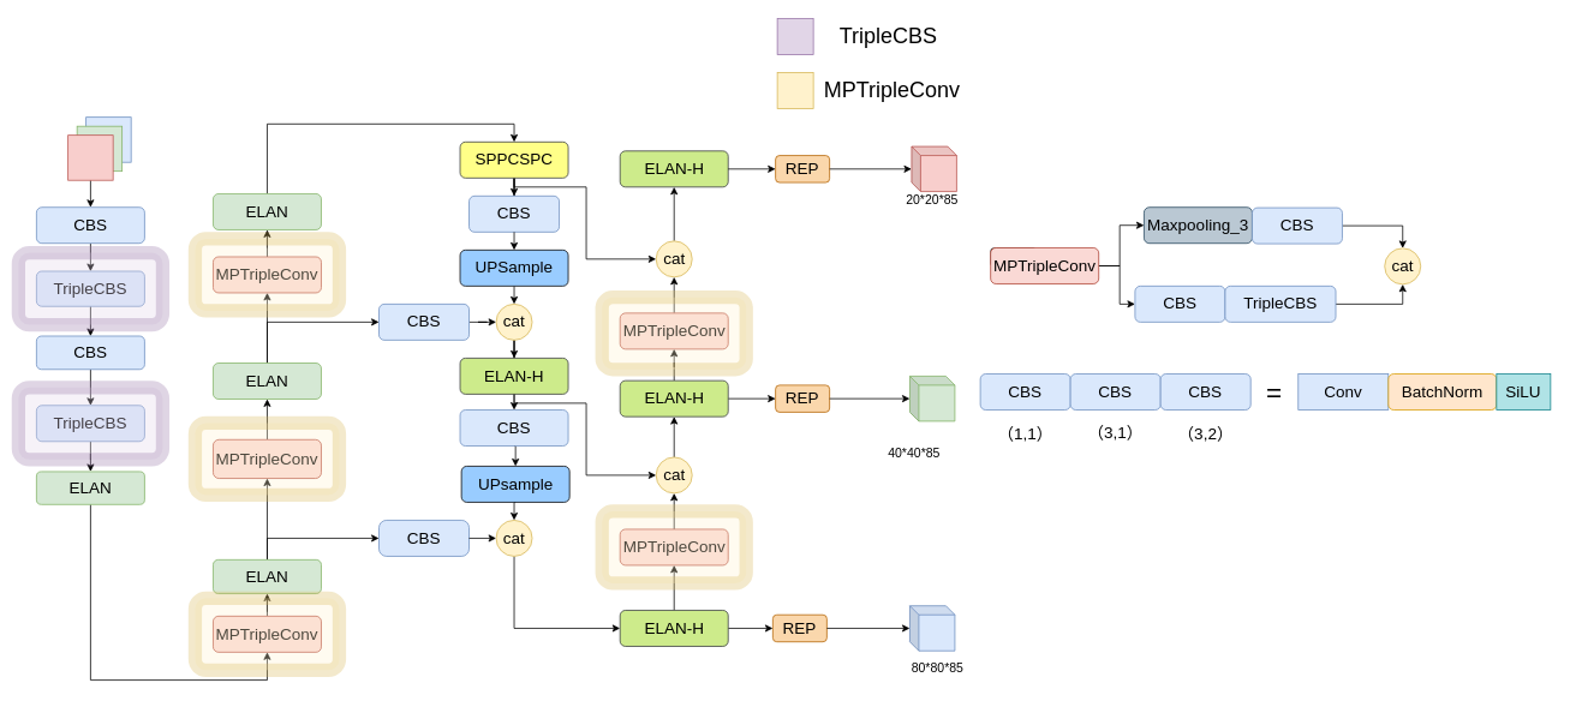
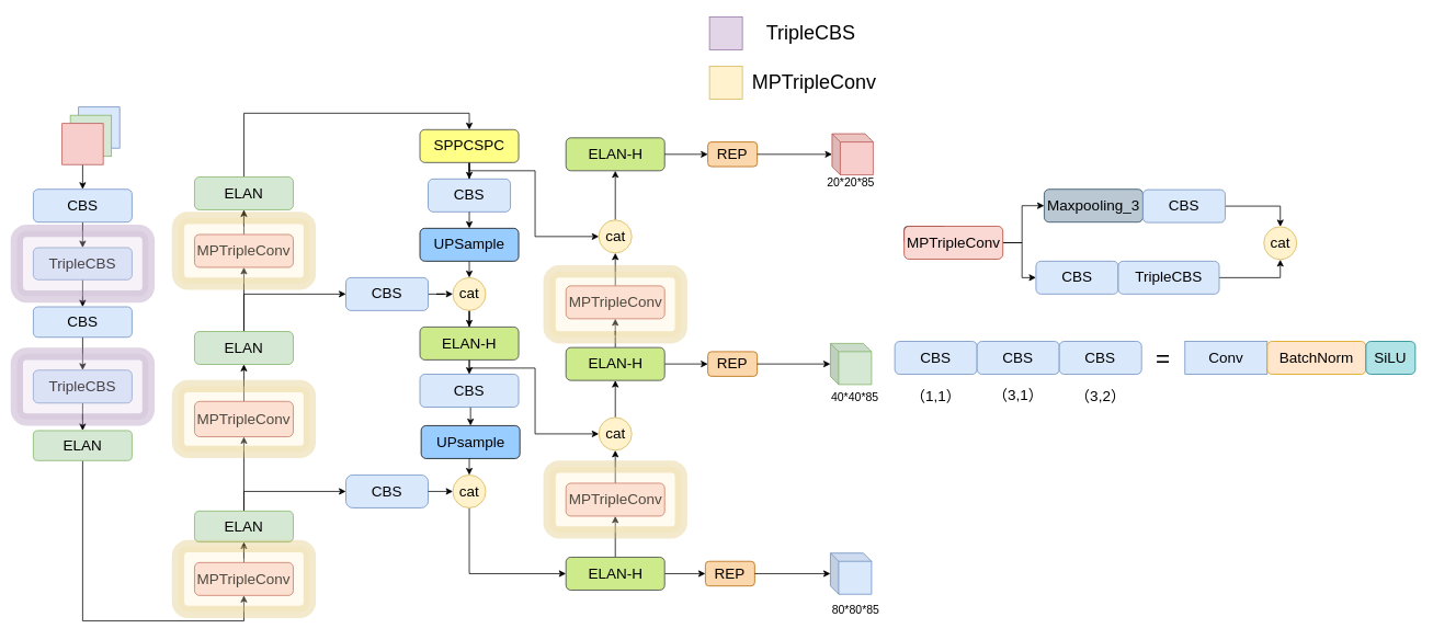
- <mxCell id="86" value="SiLU" style="whiteSpace=wrap;html=1;fillColor=#b0e3e6;strokeColor=#0e8088;fontSize=18;rounded=0;" parent="1" vertex="1"><mxGeometry x="1660" y="414.5" width="60" height="40" as="geometry" /></mxCell>
+ <mxCell id="86" value="SiLU" style="rounded=1;whiteSpace=wrap;html=1;fillColor=#b0e3e6;strokeColor=#0e8088;fontSize=18;" parent="1" vertex="1"><mxGeometry x="1660" y="414.5" width="60" height="40" as="geometry" /></mxCell>
- <mxCell id="43" value="&lt;font style=&quot;font-size: 14px;&quot;&gt;40*40*85&lt;/font&gt;" style="text;html=1;strokeColor=none;fillColor=none;align=center;verticalAlign=middle;whiteSpace=wrap;rounded=0;strokeWidth=1;fontSize=12;" parent="1" vertex="1"><mxGeometry x="986" y="487" width="56" height="30" as="geometry" /></mxCell>
+ <mxCell id="43" value="&lt;font style=&quot;font-size: 14px;&quot;&gt;40*40*85&lt;/font&gt;" style="text;html=1;strokeColor=none;fillColor=none;align=center;verticalAlign=middle;whiteSpace=wrap;rounded=0;strokeWidth=1;fontSize=12;" parent="1" vertex="1"><mxGeometry x="1011" y="467" width="56" height="30" as="geometry" /></mxCell>
